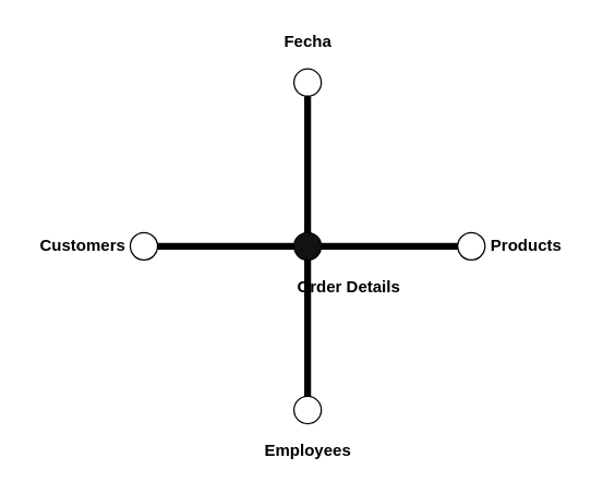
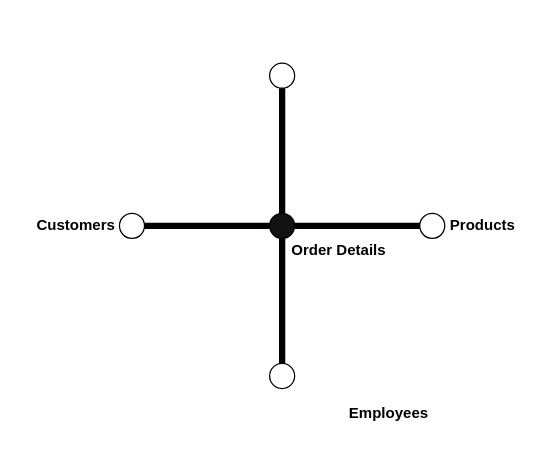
- <mxCell id="14" value="Fecha" style="text;html=1;align=center;verticalAlign=middle;resizable=0;points=[];autosize=1;strokeColor=none;fillColor=none;fontStyle=1" vertex="1" parent="1"><mxGeometry x="200" y="20" width="50" height="20" as="geometry" /></mxCell>
- <mxCell id="17" value="Order Details" style="text;html=1;align=center;verticalAlign=middle;resizable=0;points=[];autosize=1;strokeColor=none;fillColor=none;fontStyle=1" vertex="1" parent="1"><mxGeometry x="210" y="200" width="90" height="20" as="geometry" /></mxCell>
+ <mxCell id="17" value="Order Details" style="text;html=1;align=center;verticalAlign=middle;resizable=0;points=[];autosize=1;strokeColor=none;fillColor=none;fontStyle=1" vertex="1" parent="1"><mxGeometry x="225" y="190" width="90" height="20" as="geometry" /></mxCell>
- <mxCell id="13" value="Employees" style="text;html=1;align=center;verticalAlign=middle;resizable=0;points=[];autosize=1;strokeColor=none;fillColor=none;fontStyle=1" vertex="1" parent="1"><mxGeometry x="185" y="320" width="80" height="20" as="geometry" /></mxCell>
+ <mxCell id="13" value="Employees" style="text;html=1;align=center;verticalAlign=middle;resizable=0;points=[];autosize=1;strokeColor=none;fillColor=none;fontStyle=1" vertex="1" parent="1"><mxGeometry x="270" y="320" width="80" height="20" as="geometry" /></mxCell>
